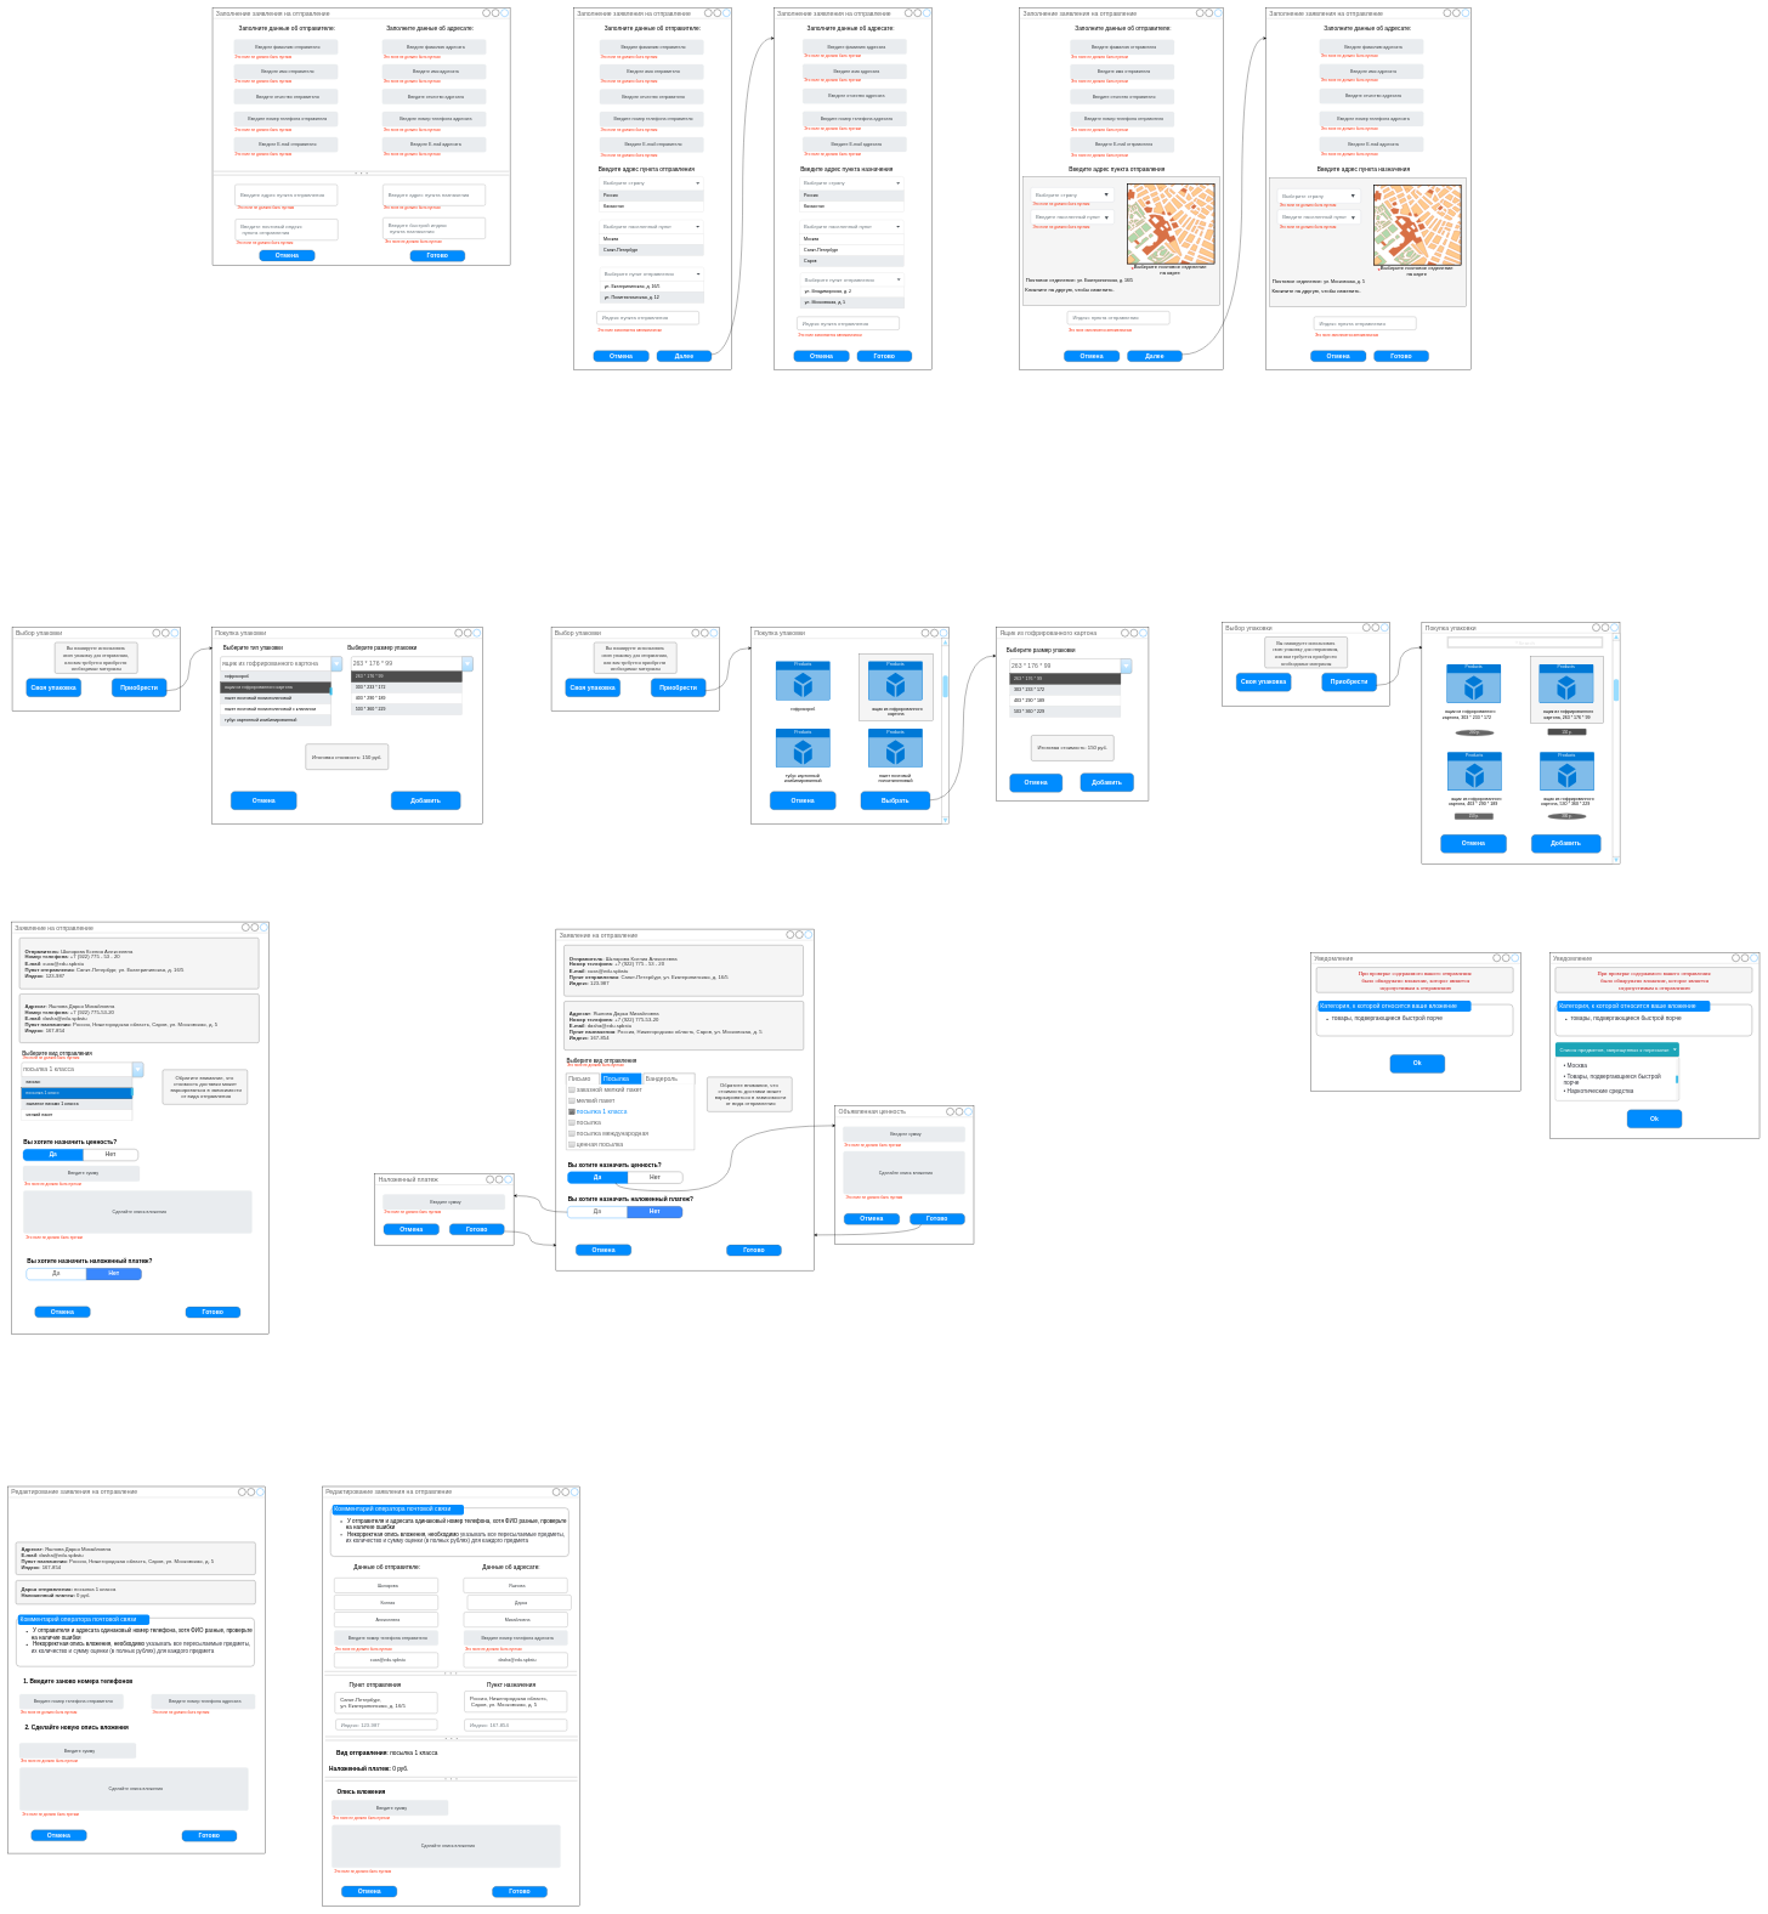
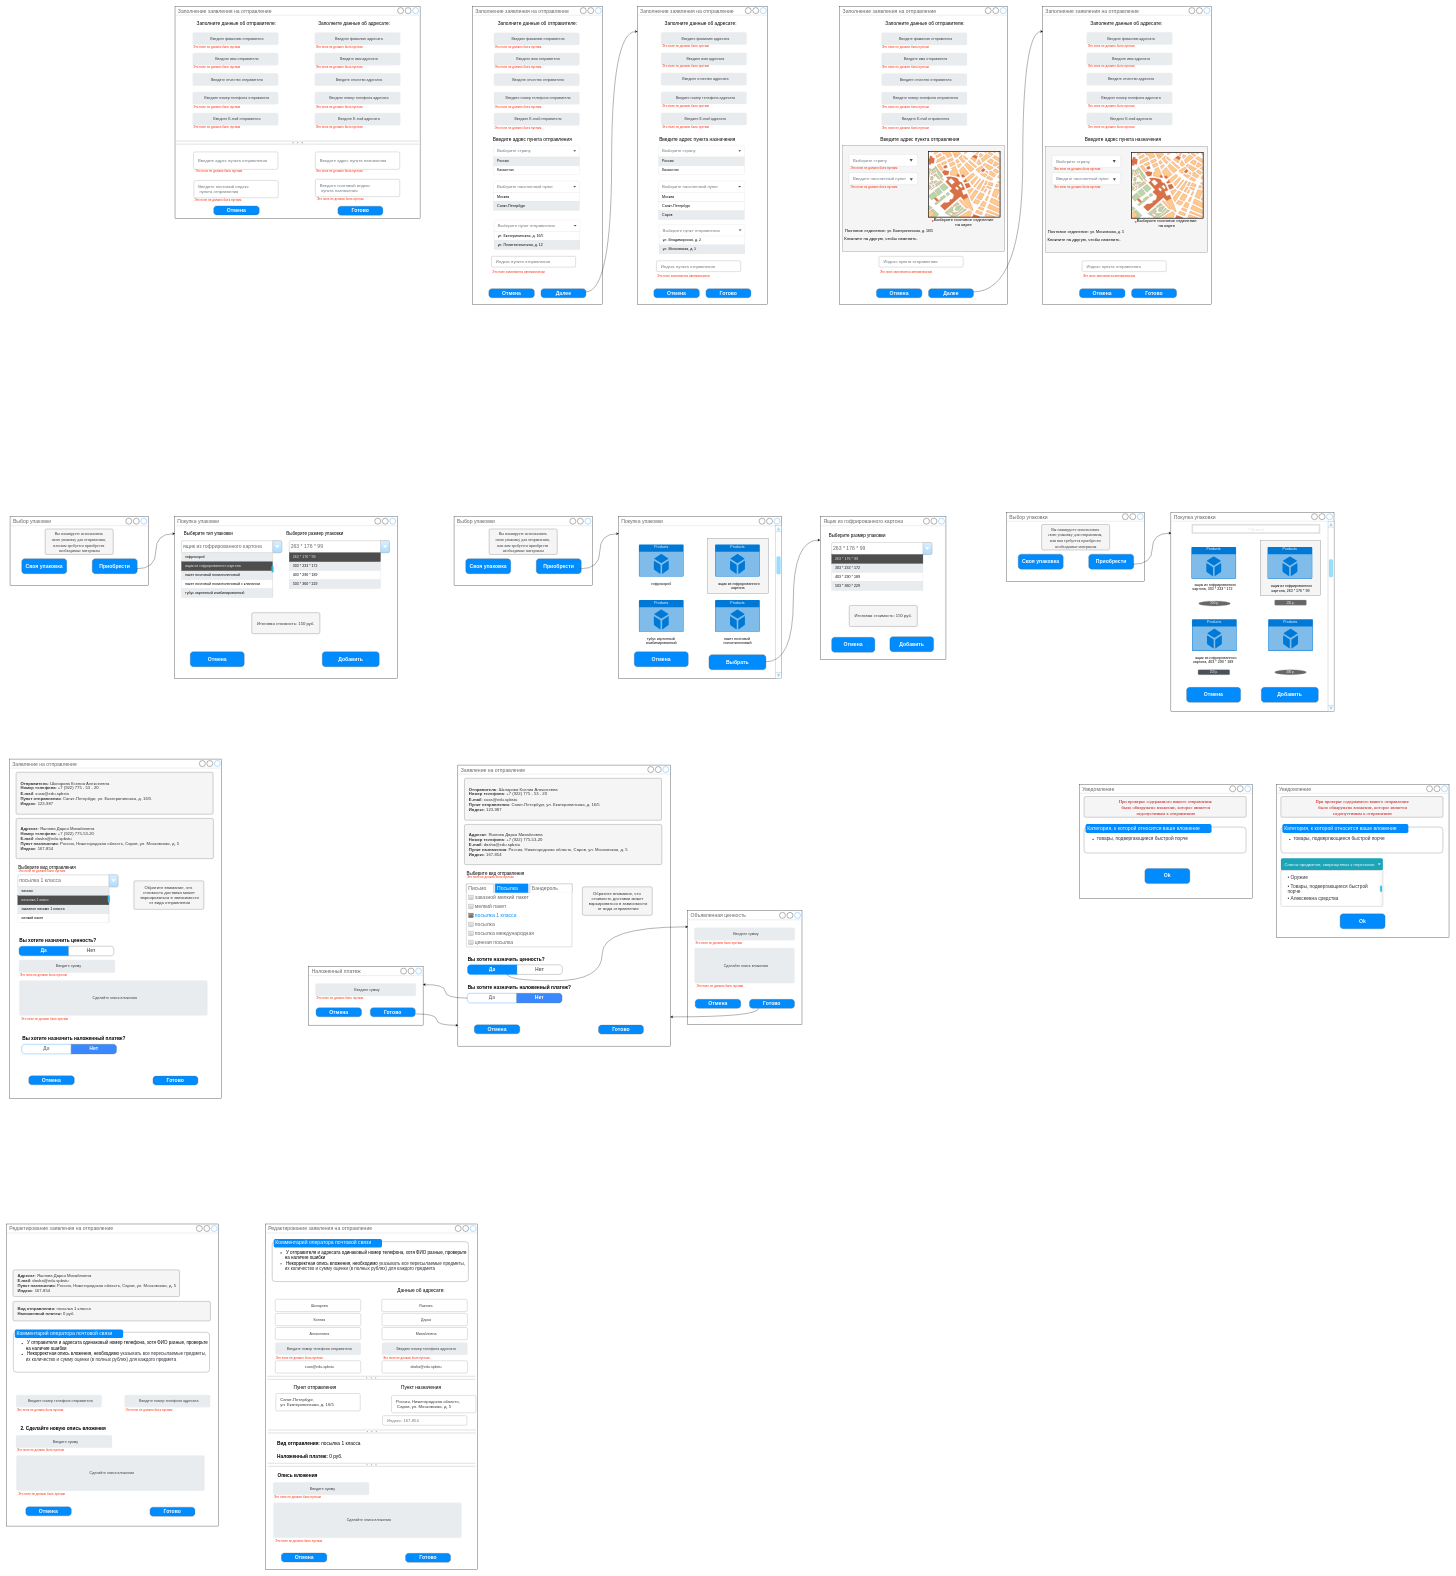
- <mxCell id="52" value="Введите быстрой индекс&lt;div&gt;&amp;nbsp;пункта назначения&lt;/div&gt;" style="html=1;shadow=0;dashed=0;shape=mxgraph.bootstrap.rrect;rSize=5;fillColor=#ffffff;strokeColor=#999999;align=left;spacing=15;fontSize=14;fontColor=#6C767D;" vertex="1" parent="1"><mxGeometry x="1049.75" y="597" width="281.5" height="58" as="geometry" /></mxCell>
+ <mxCell id="52" value="Введите почтовый индекс&lt;div&gt;&amp;nbsp;пункта назначения&lt;/div&gt;" style="html=1;shadow=0;dashed=0;shape=mxgraph.bootstrap.rrect;rSize=5;fillColor=#ffffff;strokeColor=#999999;align=left;spacing=15;fontSize=14;fontColor=#6C767D;" vertex="1" parent="1"><mxGeometry x="1049.75" y="597" width="281.5" height="58" as="geometry" /></mxCell>
- <mxCell id="224" value="&amp;nbsp;&amp;nbsp;&lt;font style=&quot;color: rgb(0, 0, 0);&quot;&gt;&amp;nbsp;ящик из гофрированного&lt;/font&gt;&lt;div style=&quot;text-align: left;&quot;&gt;&lt;font style=&quot;color: rgb(0, 0, 0);&quot;&gt;&amp;nbsp;картона, &lt;span style=&quot;caret-color: rgb(102, 102, 102);&quot;&gt;303 * 233 * 172&lt;/span&gt;&lt;/font&gt;&lt;/div&gt;" style="text;html=1;align=center;verticalAlign=middle;resizable=0;points=[];autosize=1;strokeColor=none;fillColor=none;" vertex="1" parent="1"><mxGeometry x="3944.79" y="1940" width="171" height="40" as="geometry" /></mxCell>
+ <mxCell id="224" value="&amp;nbsp;&amp;nbsp;&lt;font style=&quot;color: rgb(0, 0, 0);&quot;&gt;&amp;nbsp;ящик из гофрированного&lt;/font&gt;&lt;div style=&quot;text-align: left;&quot;&gt;&lt;font style=&quot;color: rgb(0, 0, 0);&quot;&gt;&amp;nbsp;картона, &lt;span style=&quot;caret-color: rgb(102, 102, 102);&quot;&gt;303 * 233 * 172&lt;/span&gt;&lt;/font&gt;&lt;/div&gt;" style="text;html=1;align=center;verticalAlign=middle;resizable=0;points=[];autosize=1;strokeColor=none;fillColor=none;" vertex="1" parent="1"><mxGeometry x="3959.79" y="1935" width="171" height="40" as="geometry" /></mxCell>
- <mxCell id="229" value="150 р." style="rounded=1;html=1;shadow=0;dashed=0;whiteSpace=wrap;fontSize=10;fillColor=#4d4d4d;align=center;strokeColor=#999999;fontColor=#ffffff;" vertex="1" parent="1"><mxGeometry x="4248.04" y="2000" width="105.5" height="16.88" as="geometry" /></mxCell>
+ <mxCell id="229" value="150 р." style="rounded=1;html=1;shadow=0;dashed=0;whiteSpace=wrap;fontSize=10;fillColor=#666666;align=center;strokeColor=#999999;fontColor=#ffffff;" vertex="1" parent="1"><mxGeometry x="4248.04" y="2000" width="105.5" height="16.88" as="geometry" /></mxCell>
- <mxCell id="183" value="Выбрать" style="strokeWidth=1;shadow=0;dashed=0;align=center;html=1;shape=mxgraph.mockup.buttons.button;strokeColor=#666666;fontColor=#ffffff;mainText=;buttonStyle=round;fontSize=17;fontStyle=1;fillColor=#008cff;whiteSpace=wrap;" vertex="1" parent="1"><mxGeometry x="2362" y="2172" width="190" height="50" as="geometry" /></mxCell>
+ <mxCell id="183" value="Выбрать" style="strokeWidth=1;shadow=0;dashed=0;align=center;html=1;shape=mxgraph.mockup.buttons.button;strokeColor=#666666;fontColor=#ffffff;mainText=;buttonStyle=round;fontSize=17;fontStyle=1;fillColor=#008cff;whiteSpace=wrap;" vertex="1" parent="1"><mxGeometry x="2362" y="2182" width="190" height="50" as="geometry" /></mxCell>
- <mxCell id="226" value="&amp;nbsp;&amp;nbsp;&lt;font style=&quot;color: rgb(0, 0, 0);&quot;&gt;&amp;nbsp;ящик из гофрированного&lt;/font&gt;&lt;div style=&quot;text-align: left;&quot;&gt;&lt;font style=&quot;color: rgb(0, 0, 0);&quot;&gt;&amp;nbsp;картона, &lt;span style=&quot;caret-color: rgb(102, 102, 102);&quot;&gt;530 * 360 * 229&lt;/span&gt;&lt;/font&gt;&lt;/div&gt;" style="text;html=1;align=center;verticalAlign=middle;resizable=0;points=[];autosize=1;strokeColor=none;fillColor=none;" vertex="1" parent="1"><mxGeometry x="4215.9" y="2179" width="171" height="40" as="geometry" /></mxCell>
- <mxCell id="231" value="250 р." style="rounded=1;html=1;shadow=0;dashed=0;whiteSpace=wrap;fontSize=10;fillColor=#666666;align=center;strokeColor=#999999;fontColor=#ffffff;" vertex="1" parent="1"><mxGeometry x="3992.54" y="2232" width="105.5" height="16.88" as="geometry" /></mxCell>
+ <mxCell id="231" value="250 р." style="rounded=1;html=1;shadow=0;dashed=0;whiteSpace=wrap;fontSize=10;fillColor=#495057;align=center;strokeColor=#999999;fontColor=#ffffff;" vertex="1" parent="1"><mxGeometry x="3992.54" y="2232" width="105.5" height="16.88" as="geometry" /></mxCell>
- <mxCell id="375" value="&lt;span style=&quot;font-size: 16px; caret-color: rgba(37, 38, 48, 0.94); color: rgba(37, 38, 48, 0.94); font-family: Golos, sans-serif; background-color: rgb(255, 255, 255);&quot;&gt;• Москва&amp;nbsp;&lt;/span&gt;" style="text;align=left;verticalAlign=middle;spacingLeft=20;spacingRight=10;overflow=hidden;points=[[0,0.5],[1,0.5]];portConstraint=eastwest;rotatable=0;whiteSpace=wrap;html=1;fontColor=inherit;fontSize=14;fontStyle=0;" vertex="1" parent="374"><mxGeometry y="10" width="340" height="30" as="geometry" /></mxCell>
+ <mxCell id="375" value="&lt;span style=&quot;font-size: 16px; caret-color: rgba(37, 38, 48, 0.94); color: rgba(37, 38, 48, 0.94); font-family: Golos, sans-serif; background-color: rgb(255, 255, 255);&quot;&gt;• Оружие&amp;nbsp;&lt;/span&gt;" style="text;align=left;verticalAlign=middle;spacingLeft=20;spacingRight=10;overflow=hidden;points=[[0,0.5],[1,0.5]];portConstraint=eastwest;rotatable=0;whiteSpace=wrap;html=1;fontColor=inherit;fontSize=14;fontStyle=0;" vertex="1" parent="374"><mxGeometry y="10" width="340" height="30" as="geometry" /></mxCell>
- <mxCell id="377" value="&lt;span style=&quot;font-size: 16px; caret-color: rgba(37, 38, 48, 0.94); color: rgba(37, 38, 48, 0.94); font-family: Golos, sans-serif; background-color: rgb(255, 255, 255);&quot;&gt;• Наркотические средства&lt;/span&gt;" style="text;align=left;verticalAlign=middle;spacingLeft=20;spacingRight=10;overflow=hidden;points=[[0,0.5],[1,0.5]];portConstraint=eastwest;rotatable=0;whiteSpace=wrap;html=1;fontColor=inherit;fontSize=14;fontStyle=0;" vertex="1" parent="374"><mxGeometry y="80" width="340" height="30" as="geometry" /></mxCell>
+ <mxCell id="377" value="&lt;span style=&quot;font-size: 16px; caret-color: rgba(37, 38, 48, 0.94); color: rgba(37, 38, 48, 0.94); font-family: Golos, sans-serif; background-color: rgb(255, 255, 255);&quot;&gt;• Алексеевна средства&lt;/span&gt;" style="text;align=left;verticalAlign=middle;spacingLeft=20;spacingRight=10;overflow=hidden;points=[[0,0.5],[1,0.5]];portConstraint=eastwest;rotatable=0;whiteSpace=wrap;html=1;fontColor=inherit;fontSize=14;fontStyle=0;" vertex="1" parent="374"><mxGeometry y="80" width="340" height="30" as="geometry" /></mxCell>
- <mxCell id="245" value="&lt;span style=&quot;caret-color: rgb(0, 0, 0); font-size: 12px; text-align: center; white-space: nowrap; color: rgb(235, 235, 235);&quot;&gt;&amp;nbsp; &amp;nbsp;посылка 1 класс&lt;/span&gt;" style="whiteSpace=wrap;html=1;shadow=0;dashed=0;fontSize=10;align=left;fillColor=#0079d6;strokeColor=#4D4D4D;fontColor=#FFFFFF;" vertex="1" parent="1"><mxGeometry x="57.77" y="2986" width="304.23" height="30" as="geometry" /></mxCell>
+ <mxCell id="245" value="&lt;span style=&quot;caret-color: rgb(0, 0, 0); font-size: 12px; text-align: center; white-space: nowrap; color: rgb(235, 235, 235);&quot;&gt;&amp;nbsp; &amp;nbsp;посылка 1 класс&lt;/span&gt;" style="whiteSpace=wrap;html=1;shadow=0;dashed=0;fontSize=10;align=left;fillColor=#4D4D4D;strokeColor=#4D4D4D;fontColor=#FFFFFF;" vertex="1" parent="1"><mxGeometry x="57.77" y="2986" width="304.23" height="30" as="geometry" /></mxCell>
- <mxCell id="311" value="&lt;b&gt;Адресат&lt;/b&gt;: Яшнова Дарья Михайловна&lt;div&gt;&lt;b&gt;E-mail&lt;/b&gt;: dasha@edu.spbstu&lt;br&gt;&lt;/div&gt;&lt;div&gt;&lt;b&gt;Пункт назначения&lt;/b&gt;:&amp;nbsp;Россия, Нижегородская область, Саров, ул. Московская, д. 5&lt;/div&gt;&lt;div&gt;&lt;b&gt;Индекс&lt;/b&gt;:&amp;nbsp;167-854&lt;/div&gt;" style="html=1;shadow=0;dashed=0;shape=mxgraph.bootstrap.rrect;rSize=5;fillColor=#f5f5f5;strokeColor=#666666;align=left;spacing=15;fontSize=14;fontColor=#333333;" vertex="1" parent="1"><mxGeometry x="42" y="4233" width="658" height="89" as="geometry" /></mxCell>
+ <mxCell id="311" value="&lt;b&gt;Адресат&lt;/b&gt;: Яшнова Дарья Михайловна&lt;div&gt;&lt;b&gt;E-mail&lt;/b&gt;: dasha@edu.spbstu&lt;br&gt;&lt;/div&gt;&lt;div&gt;&lt;b&gt;Пункт назначения&lt;/b&gt;:&amp;nbsp;Россия, Нижегородская область, Саров, ул. Московская, д. 5&lt;/div&gt;&lt;div&gt;&lt;b&gt;Индекс&lt;/b&gt;:&amp;nbsp;167-854&lt;/div&gt;" style="html=1;shadow=0;dashed=0;shape=mxgraph.bootstrap.rrect;rSize=5;fillColor=#f5f5f5;strokeColor=#666666;align=left;spacing=15;fontSize=14;fontColor=#333333;" vertex="1" parent="1"><mxGeometry x="42" y="4233" width="555" height="89" as="geometry" /></mxCell>
- <mxCell id="330" value="&lt;font style=&quot;font-size: 16px;&quot;&gt;Данные об отправителе:&lt;/font&gt;" style="text;html=1;align=center;verticalAlign=middle;resizable=0;points=[];autosize=1;strokeColor=none;fillColor=none;" vertex="1" parent="1"><mxGeometry x="959.21" y="4284" width="204" height="31" as="geometry" /></mxCell>
- <mxCell id="314" value="&lt;b&gt;Дарья отправления:&lt;/b&gt;&amp;nbsp;посылка 1 класса&lt;div&gt;&lt;b&gt;Наложенный платеж: &lt;/b&gt;0 руб.&lt;/div&gt;" style="html=1;shadow=0;dashed=0;shape=mxgraph.bootstrap.rrect;rSize=5;fillColor=#f5f5f5;strokeColor=#666666;align=left;spacing=15;fontSize=14;fontColor=#333333;" vertex="1" parent="1"><mxGeometry x="42" y="4338" width="658" height="65" as="geometry" /></mxCell>
+ <mxCell id="314" value="&lt;b&gt;Вид отправления:&lt;/b&gt;&amp;nbsp;посылка 1 класса&lt;div&gt;&lt;b&gt;Наложенный платеж: &lt;/b&gt;0 руб.&lt;/div&gt;" style="html=1;shadow=0;dashed=0;shape=mxgraph.bootstrap.rrect;rSize=5;fillColor=#f5f5f5;strokeColor=#666666;align=left;spacing=15;fontSize=14;fontColor=#333333;" vertex="1" parent="1"><mxGeometry x="42" y="4338" width="658" height="65" as="geometry" /></mxCell>
- <mxCell id="338" value="Дарья" style="html=1;shadow=0;dashed=0;shape=mxgraph.bootstrap.rrect;rSize=5;strokeColor=light-dark(#999999,#323436);strokeWidth=1;fillColor=light-dark(#FFFFFF,#292A2C);fontColor=#383D41;whiteSpace=wrap;align=center;verticalAlign=middle;spacingLeft=10;" vertex="1" parent="1"><mxGeometry x="1281.96" y="4378" width="285" height="41" as="geometry" /></mxCell>
+ <mxCell id="338" value="Дарья" style="html=1;shadow=0;dashed=0;shape=mxgraph.bootstrap.rrect;rSize=5;strokeColor=light-dark(#999999,#323436);strokeWidth=1;fillColor=light-dark(#FFFFFF,#292A2C);fontColor=#383D41;whiteSpace=wrap;align=center;verticalAlign=middle;spacingLeft=10;" vertex="1" parent="1"><mxGeometry x="1271.96" y="4378" width="285" height="41" as="geometry" /></mxCell>
- <mxCell id="321" value="1. Введите заново номера телефонов" style="strokeColor=none;fillColor=none;fontColor=light-dark(#000000, #878787);whiteSpace=wrap;align=left;verticalAlign=middle;fontStyle=1;fontSize=16;spacing=15;" vertex="1" parent="1"><mxGeometry x="48" y="4599" width="355" height="30" as="geometry" /></mxCell>
- <mxCell id="349" value="&lt;font style=&quot;font-size: 16px;&quot;&gt;Пункт отправления&lt;/font&gt;" style="text;html=1;align=center;verticalAlign=middle;resizable=0;points=[];autosize=1;strokeColor=none;fillColor=none;" vertex="1" parent="1"><mxGeometry x="945.79" y="4608" width="165" height="31" as="geometry" /></mxCell>
+ <mxCell id="349" value="&lt;font style=&quot;font-size: 16px;&quot;&gt;Пункт отправления&lt;/font&gt;" style="text;html=1;align=center;verticalAlign=middle;resizable=0;points=[];autosize=1;strokeColor=none;fillColor=none;" vertex="1" parent="1"><mxGeometry x="965.79" y="4608" width="165" height="31" as="geometry" /></mxCell>
- <mxCell id="346" value="&lt;span style=&quot;caret-color: rgb(51, 51, 51); color: rgb(51, 51, 51);&quot;&gt;Россия, Нижегородская область,&lt;/span&gt;&lt;div&gt;&lt;span style=&quot;caret-color: rgb(51, 51, 51); color: rgb(51, 51, 51);&quot;&gt;&amp;nbsp;Саров, ул. Московская, д. 5&lt;/span&gt;&lt;br&gt;&lt;/div&gt;" style="html=1;shadow=0;dashed=0;shape=mxgraph.bootstrap.rrect;rSize=5;fillColor=#ffffff;strokeColor=#999999;align=left;spacing=15;fontSize=14;fontColor=#6C767D;" vertex="1" parent="1"><mxGeometry x="1273.71" y="4641.5" width="281.5" height="58" as="geometry" /></mxCell>
+ <mxCell id="346" value="&lt;span style=&quot;caret-color: rgb(51, 51, 51); color: rgb(51, 51, 51);&quot;&gt;Россия, Нижегородская область,&lt;/span&gt;&lt;div&gt;&lt;span style=&quot;caret-color: rgb(51, 51, 51); color: rgb(51, 51, 51);&quot;&gt;&amp;nbsp;Саров, ул. Московская, д. 5&lt;/span&gt;&lt;br&gt;&lt;/div&gt;" style="html=1;shadow=0;dashed=0;shape=mxgraph.bootstrap.rrect;rSize=5;fillColor=#ffffff;strokeColor=#999999;align=left;spacing=15;fontSize=14;fontColor=#6C767D;" vertex="1" parent="1"><mxGeometry x="1303.71" y="4651.5" width="281.5" height="58" as="geometry" /></mxCell>
- <mxCell id="347" value="Индекс: 123-987" style="html=1;shadow=0;dashed=0;shape=mxgraph.bootstrap.rrect;rSize=5;fillColor=#ffffff;strokeColor=#999999;align=left;spacing=15;fontSize=14;fontColor=#6C767D;" vertex="1" parent="1"><mxGeometry x="920.46" y="4719" width="278.54" height="29" as="geometry" /></mxCell>
- <mxCell id="322" value="2. Сделайте новую опись вложения" style="strokeColor=none;fillColor=none;fontColor=light-dark(#000000, #878787);whiteSpace=wrap;align=left;verticalAlign=middle;fontStyle=1;fontSize=16;spacing=15;" vertex="1" parent="1"><mxGeometry x="52" y="4727" width="355" height="30" as="geometry" /></mxCell>
+ <mxCell id="322" value="2. Сделайте новую опись вложения" style="strokeColor=none;fillColor=none;fontColor=light-dark(#000000, #878787);whiteSpace=wrap;align=left;verticalAlign=middle;fontStyle=1;fontSize=16;spacing=15;" vertex="1" parent="1"><mxGeometry x="52" y="4747" width="355" height="30" as="geometry" /></mxCell>
- <mxCell id="353" value="&lt;font style=&quot;font-size: 16px;&quot;&gt;&lt;b&gt;Наложенный платеж: &lt;/b&gt;0 руб.&lt;/font&gt;" style="text;html=1;align=center;verticalAlign=middle;resizable=0;points=[];autosize=1;strokeColor=none;fillColor=none;" vertex="1" parent="1"><mxGeometry x="890.71" y="4837" width="240" height="31" as="geometry" /></mxCell>
+ <mxCell id="353" value="&lt;font style=&quot;font-size: 16px;&quot;&gt;&lt;b&gt;Наложенный платеж: &lt;/b&gt;0 руб.&lt;/font&gt;" style="text;html=1;align=center;verticalAlign=middle;resizable=0;points=[];autosize=1;strokeColor=none;fillColor=none;" vertex="1" parent="1"><mxGeometry x="910.71" y="4837" width="240" height="31" as="geometry" /></mxCell>
